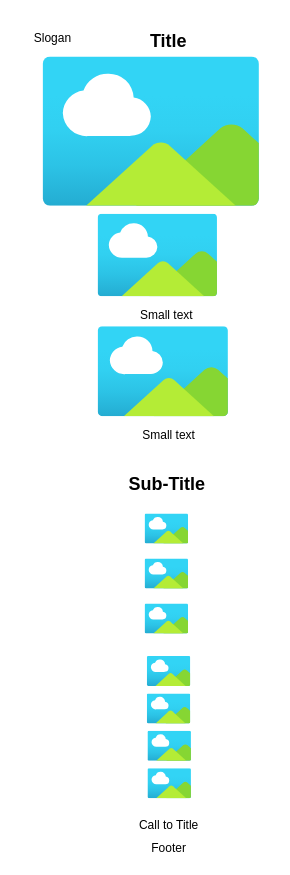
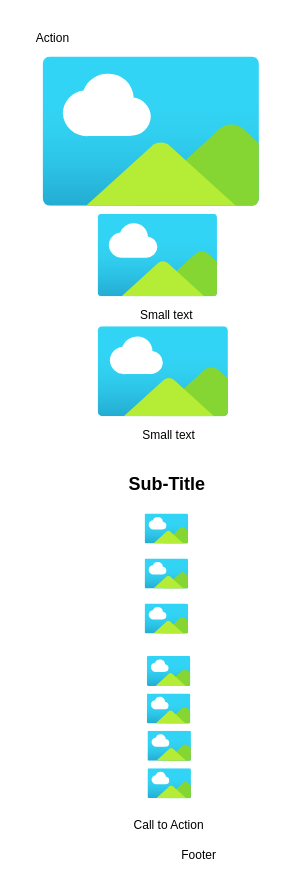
- <mxCell id="16" value="Slogan" style="text;strokeColor=none;fillColor=none;html=1;align=center;verticalAlign=middle;whiteSpace=wrap;rounded=0;fontSize=16;" vertex="1" parent="1"><mxGeometry x="20" y="35" width="100" height="30" as="geometry" /></mxCell>
+ <mxCell id="16" value="Action" style="text;strokeColor=none;fillColor=none;html=1;align=center;verticalAlign=middle;whiteSpace=wrap;rounded=0;fontSize=16;" vertex="1" parent="1"><mxGeometry x="20" y="35" width="100" height="30" as="geometry" /></mxCell>
- <mxCell id="2" value="Title" style="text;strokeColor=none;fillColor=none;html=1;fontSize=24;fontStyle=1;verticalAlign=middle;align=center;" vertex="1" parent="1"><mxGeometry x="174" y="35" width="100" height="40" as="geometry" /></mxCell>
- <mxCell id="18" value="Call to Title" style="text;strokeColor=none;fillColor=none;html=1;align=center;verticalAlign=middle;whiteSpace=wrap;rounded=0;fontSize=16;" vertex="1" parent="1"><mxGeometry x="134.91" y="1085" width="180" height="30" as="geometry" /></mxCell>
+ <mxCell id="18" value="Call to Action" style="text;strokeColor=none;fillColor=none;html=1;align=center;verticalAlign=middle;whiteSpace=wrap;rounded=0;fontSize=16;" vertex="1" parent="1"><mxGeometry x="134.91" y="1085" width="180" height="30" as="geometry" /></mxCell>
- <mxCell id="19" value="Footer" style="text;strokeColor=none;fillColor=none;html=1;align=center;verticalAlign=middle;whiteSpace=wrap;rounded=0;fontSize=16;" vertex="1" parent="1"><mxGeometry x="194.91" y="1115" width="60" height="30" as="geometry" /></mxCell>
+ <mxCell id="19" value="Footer" style="text;strokeColor=none;fillColor=none;html=1;align=center;verticalAlign=middle;whiteSpace=wrap;rounded=0;fontSize=16;" vertex="1" parent="1"><mxGeometry x="234.91" y="1125" width="60" height="30" as="geometry" /></mxCell>
